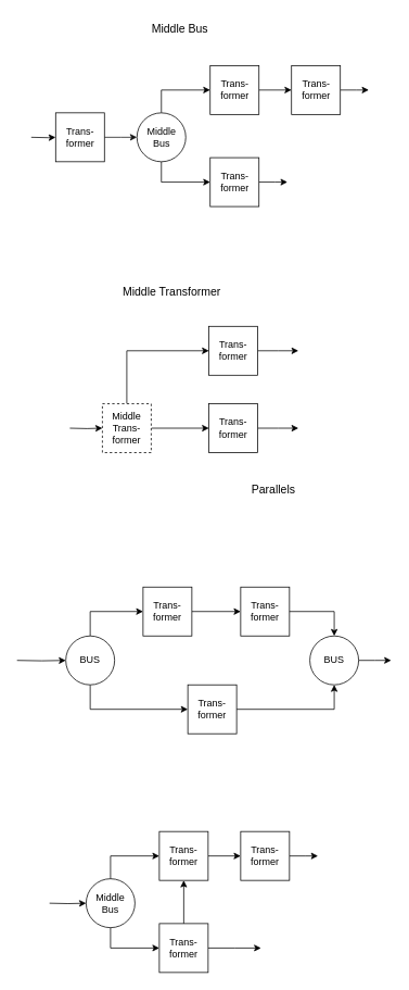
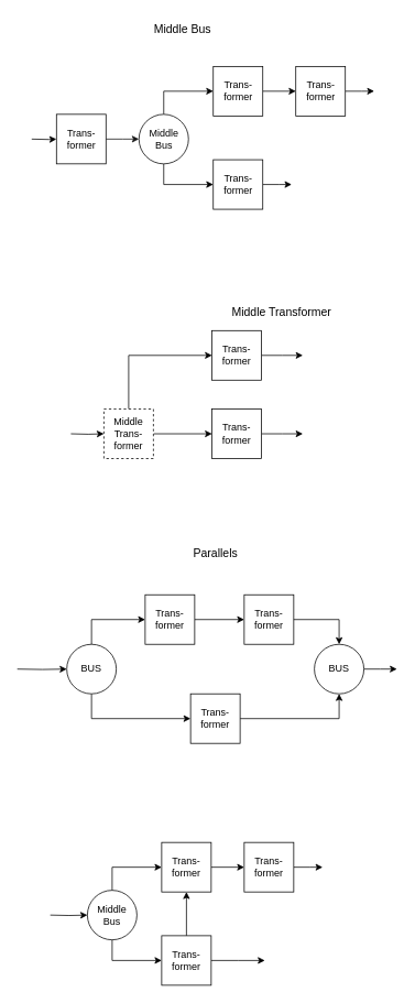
- <mxCell id="23" value="Middle Transformer" style="text;html=1;align=center;verticalAlign=middle;resizable=0;points=[];autosize=1;strokeColor=none;fillColor=none;fontSize=14;" vertex="1" parent="1"><mxGeometry x="140" y="343" width="140" height="30" as="geometry" /></mxCell>
+ <mxCell id="23" value="Middle Transformer" style="text;html=1;align=center;verticalAlign=middle;resizable=0;points=[];autosize=1;strokeColor=none;fillColor=none;fontSize=14;" vertex="1" parent="1"><mxGeometry x="270" y="363" width="140" height="30" as="geometry" /></mxCell>
- <mxCell id="24" value="Parallels" style="text;html=1;align=center;verticalAlign=middle;resizable=0;points=[];autosize=1;strokeColor=none;fillColor=none;fontSize=14;" vertex="1" parent="1"><mxGeometry x="295" y="585" width="80" height="30" as="geometry" /></mxCell>
+ <mxCell id="24" value="Parallels" style="text;html=1;align=center;verticalAlign=middle;resizable=0;points=[];autosize=1;strokeColor=none;fillColor=none;fontSize=14;" vertex="1" parent="1"><mxGeometry x="220" y="655" width="80" height="30" as="geometry" /></mxCell>
